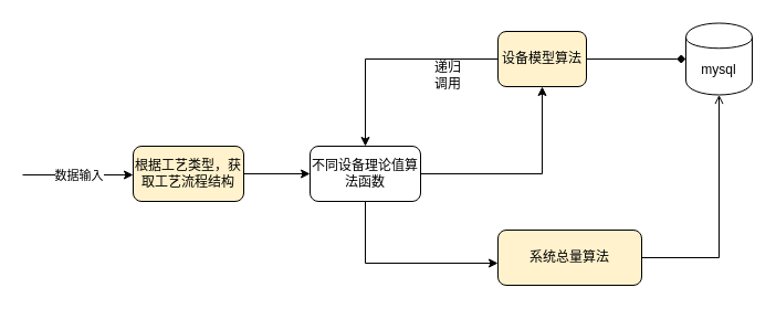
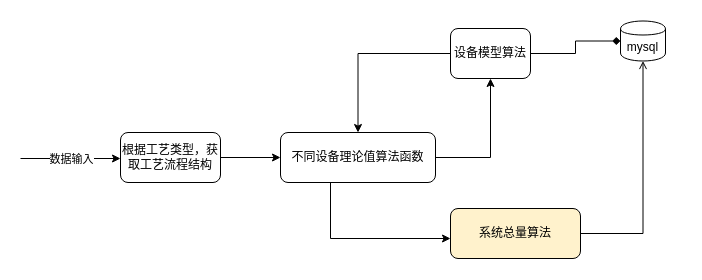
- <mxCell id="12" value="设备模型算法" style="rounded=1;whiteSpace=wrap;html=1;fillColor=#fff2cc;" vertex="1" parent="1"><mxGeometry x="450" y="28" width="80" height="50" as="geometry" /></mxCell>
+ <mxCell id="12" value="设备模型算法" style="rounded=1;whiteSpace=wrap;html=1;" vertex="1" parent="1"><mxGeometry x="450" y="28" width="80" height="50" as="geometry" /></mxCell>
- <mxCell id="13" value="mysql" style="shape=cylinder;whiteSpace=wrap;html=1;boundedLbl=1;backgroundOutline=1;rounded=1;" vertex="1" parent="1"><mxGeometry x="620" y="20.5" width="60" height="65" as="geometry" /></mxCell>
+ <mxCell id="13" value="mysql" style="shape=cylinder;whiteSpace=wrap;html=1;boundedLbl=1;backgroundOutline=1;rounded=1;" vertex="1" parent="1"><mxGeometry x="620" y="20.5" width="45" height="40" as="geometry" /></mxCell>
- <mxCell id="9" value="递归调用" style="text;html=1;strokeColor=none;fillColor=none;align=center;verticalAlign=middle;whiteSpace=wrap;rounded=0;" vertex="1" parent="1"><mxGeometry x="390" y="58" width="30" height="20" as="geometry" /></mxCell>
- <mxCell id="5" value="根据工艺类型，获取工艺流程结构" style="rounded=1;whiteSpace=wrap;html=1;fillColor=#fff2cc;" vertex="1" parent="1"><mxGeometry x="120" y="132" width="100" height="50" as="geometry" /></mxCell>
+ <mxCell id="5" value="根据工艺类型，获取工艺流程结构" style="rounded=1;whiteSpace=wrap;html=1;" vertex="1" parent="1"><mxGeometry x="120" y="132" width="100" height="50" as="geometry" /></mxCell>
- <mxCell id="8" value="不同设备理论值算法函数" style="rounded=1;whiteSpace=wrap;html=1;" vertex="1" parent="1"><mxGeometry x="280" y="132" width="100" height="50" as="geometry" /></mxCell>
+ <mxCell id="8" value="不同设备理论值算法函数" style="rounded=1;whiteSpace=wrap;html=1;" vertex="1" parent="1"><mxGeometry x="280" y="132" width="155" height="50" as="geometry" /></mxCell>
